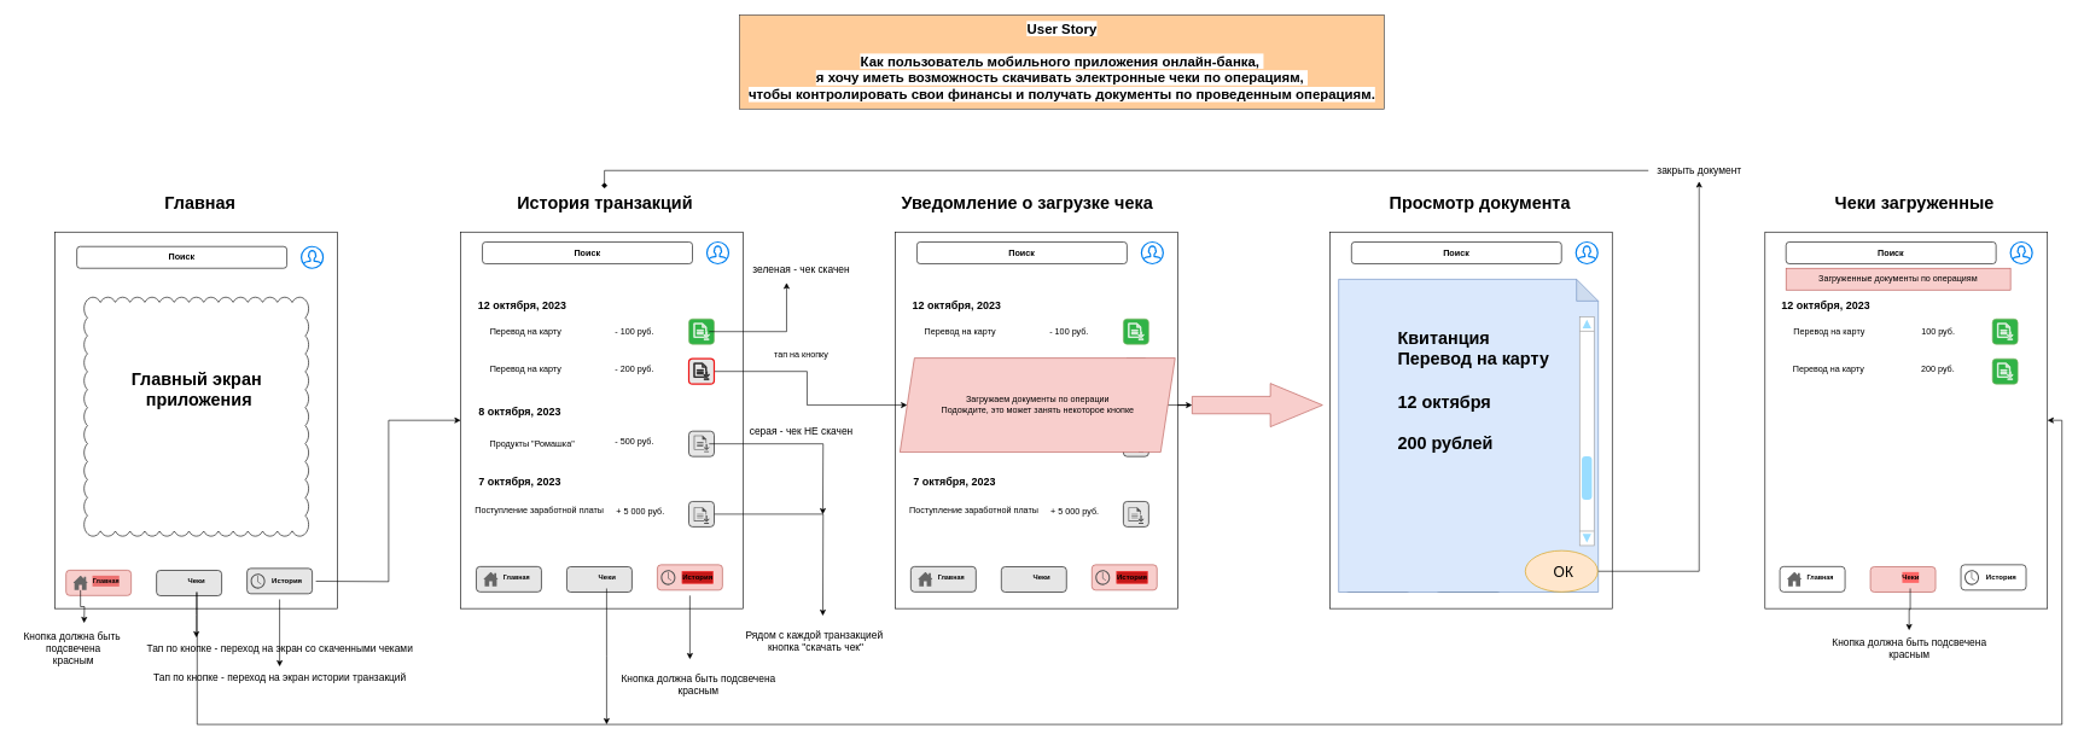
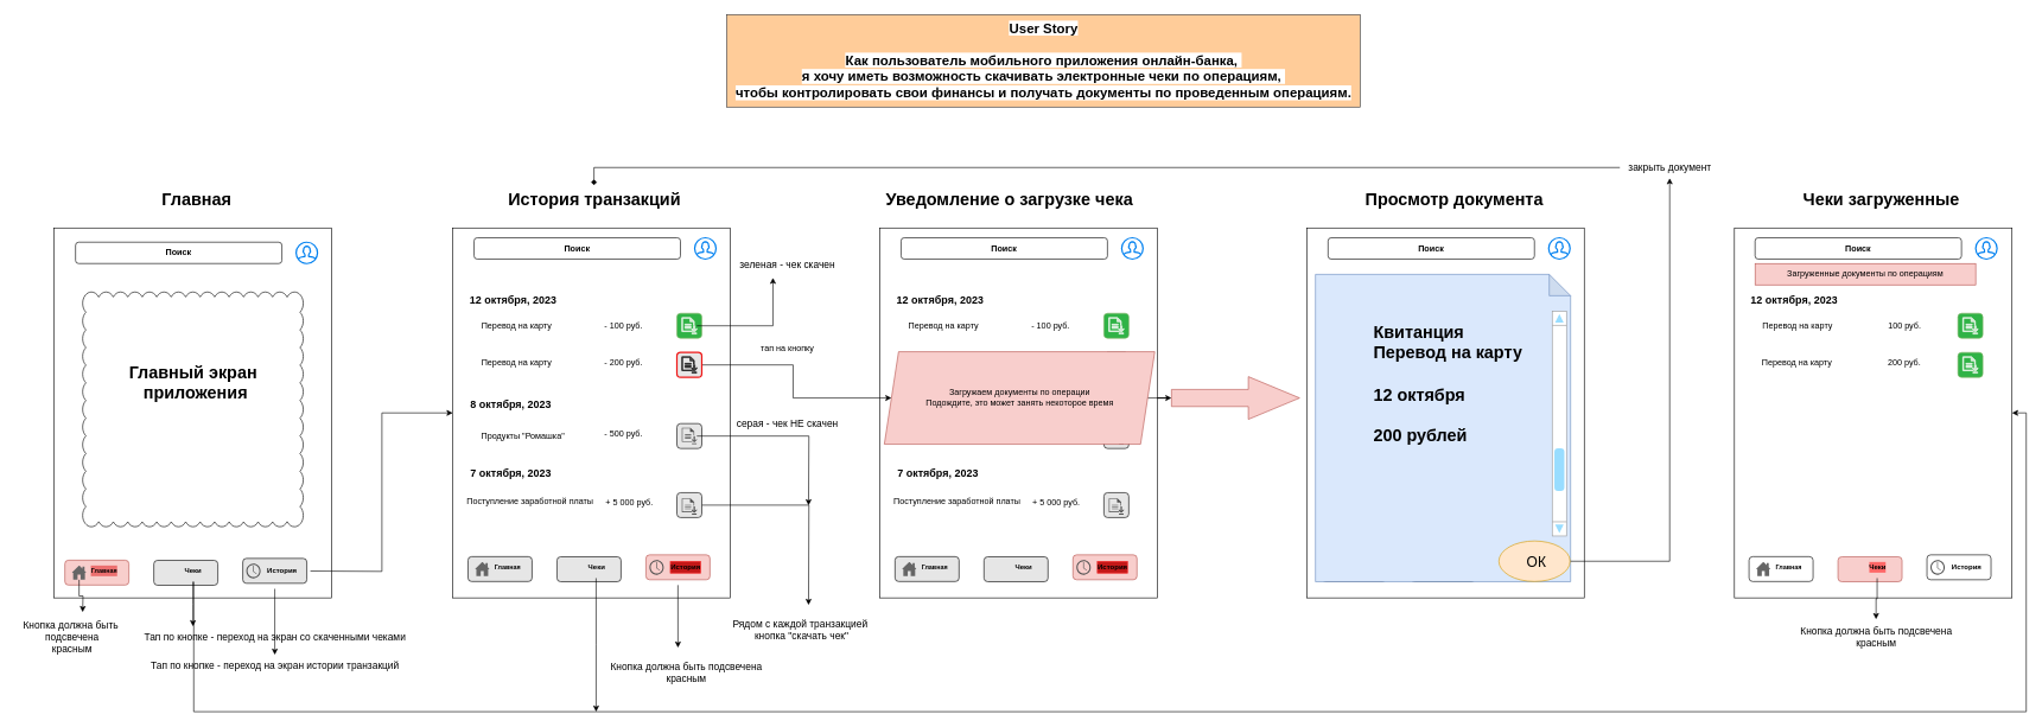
- <mxCell id="96" value="Загружаем документы по операции&lt;br&gt;Подождите, это может занять некоторое кнопке" style="shape=parallelogram;perimeter=parallelogramPerimeter;whiteSpace=wrap;html=1;fixedSize=1;fillColor=#f8cecc;strokeColor=#b85450;" parent="1" vertex="1"><mxGeometry x="1241.5" y="494" width="380" height="130" as="geometry" /></mxCell>
+ <mxCell id="96" value="Загружаем документы по операции&lt;br&gt;Подождите, это может занять некоторое время" style="shape=parallelogram;perimeter=parallelogramPerimeter;whiteSpace=wrap;html=1;fixedSize=1;fillColor=#f8cecc;strokeColor=#b85450;" parent="1" vertex="1"><mxGeometry x="1241.5" y="494" width="380" height="130" as="geometry" /></mxCell>
